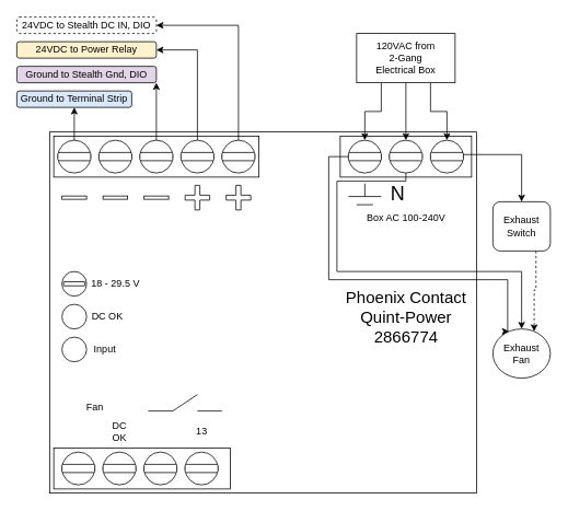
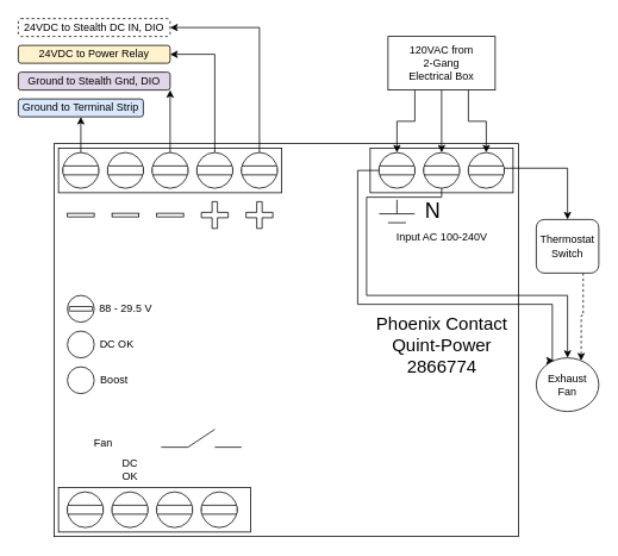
- <mxCell id="41" value="Box AC 100-240V" style="text;html=1;align=center;verticalAlign=middle;resizable=0;points=[];autosize=1;" parent="1" vertex="1"><mxGeometry x="434" y="255" width="120" height="20" as="geometry" /></mxCell>
+ <mxCell id="41" value="Input AC 100-240V" style="text;html=1;align=center;verticalAlign=middle;resizable=0;points=[];autosize=1;" parent="1" vertex="1"><mxGeometry x="434" y="255" width="120" height="20" as="geometry" /></mxCell>
- <mxCell id="71" value="Exhaust&lt;br&gt;Switch" style="rounded=1;whiteSpace=wrap;html=1;" vertex="1" parent="1"><mxGeometry x="600" y="245" width="70" height="60" as="geometry" /></mxCell>
+ <mxCell id="71" value="Thermostat&lt;br&gt;Switch" style="rounded=1;whiteSpace=wrap;html=1;" vertex="1" parent="1"><mxGeometry x="600" y="245" width="70" height="60" as="geometry" /></mxCell>
- <mxCell id="48" value="18 - 29.5 V" style="text;html=1;align=center;verticalAlign=middle;resizable=0;points=[];autosize=1;" parent="1" vertex="1"><mxGeometry x="105" y="335" width="70" height="20" as="geometry" /></mxCell>
+ <mxCell id="48" value="88 - 29.5 V" style="text;html=1;align=center;verticalAlign=middle;resizable=0;points=[];autosize=1;" parent="1" vertex="1"><mxGeometry x="105" y="335" width="70" height="20" as="geometry" /></mxCell>
- <mxCell id="50" value="Input" style="text;html=1;align=center;verticalAlign=middle;resizable=0;points=[];autosize=1;" parent="1" vertex="1"><mxGeometry x="102" y="415" width="50" height="20" as="geometry" /></mxCell>
+ <mxCell id="50" value="Boost" style="text;html=1;align=center;verticalAlign=middle;resizable=0;points=[];autosize=1;" parent="1" vertex="1"><mxGeometry x="102" y="415" width="50" height="20" as="geometry" /></mxCell>
- <mxCell id="51" value="13" style="text;html=1;align=center;verticalAlign=middle;resizable=0;points=[];autosize=1;" parent="1" vertex="1"><mxGeometry x="230" y="515" width="30" height="20" as="geometry" /></mxCell>
